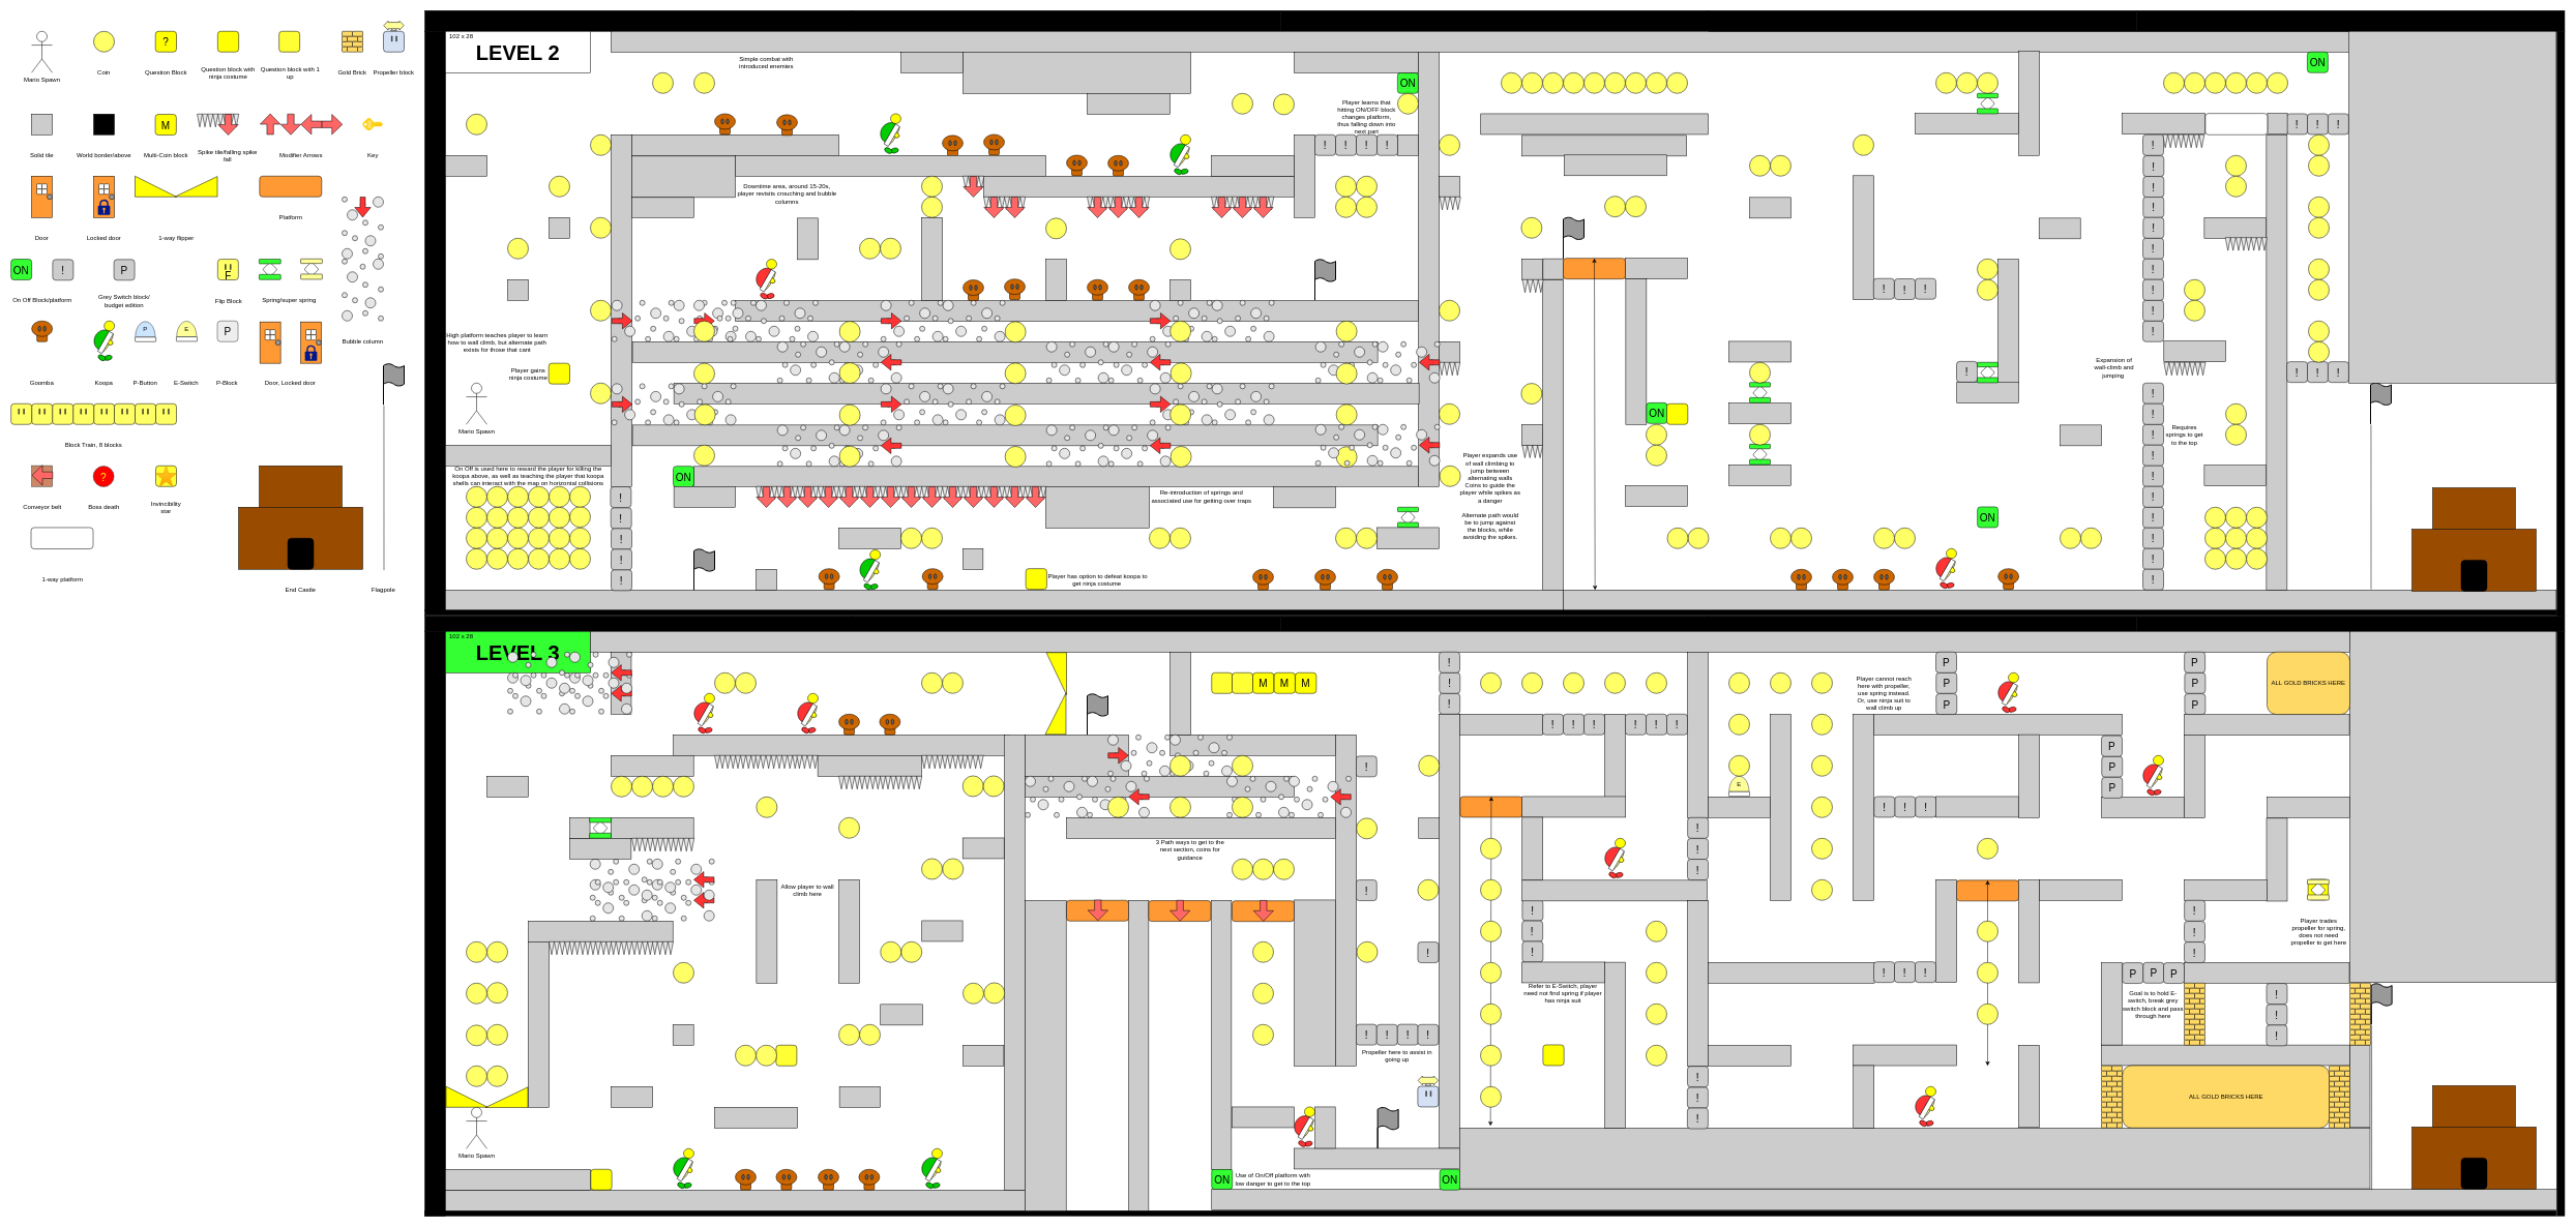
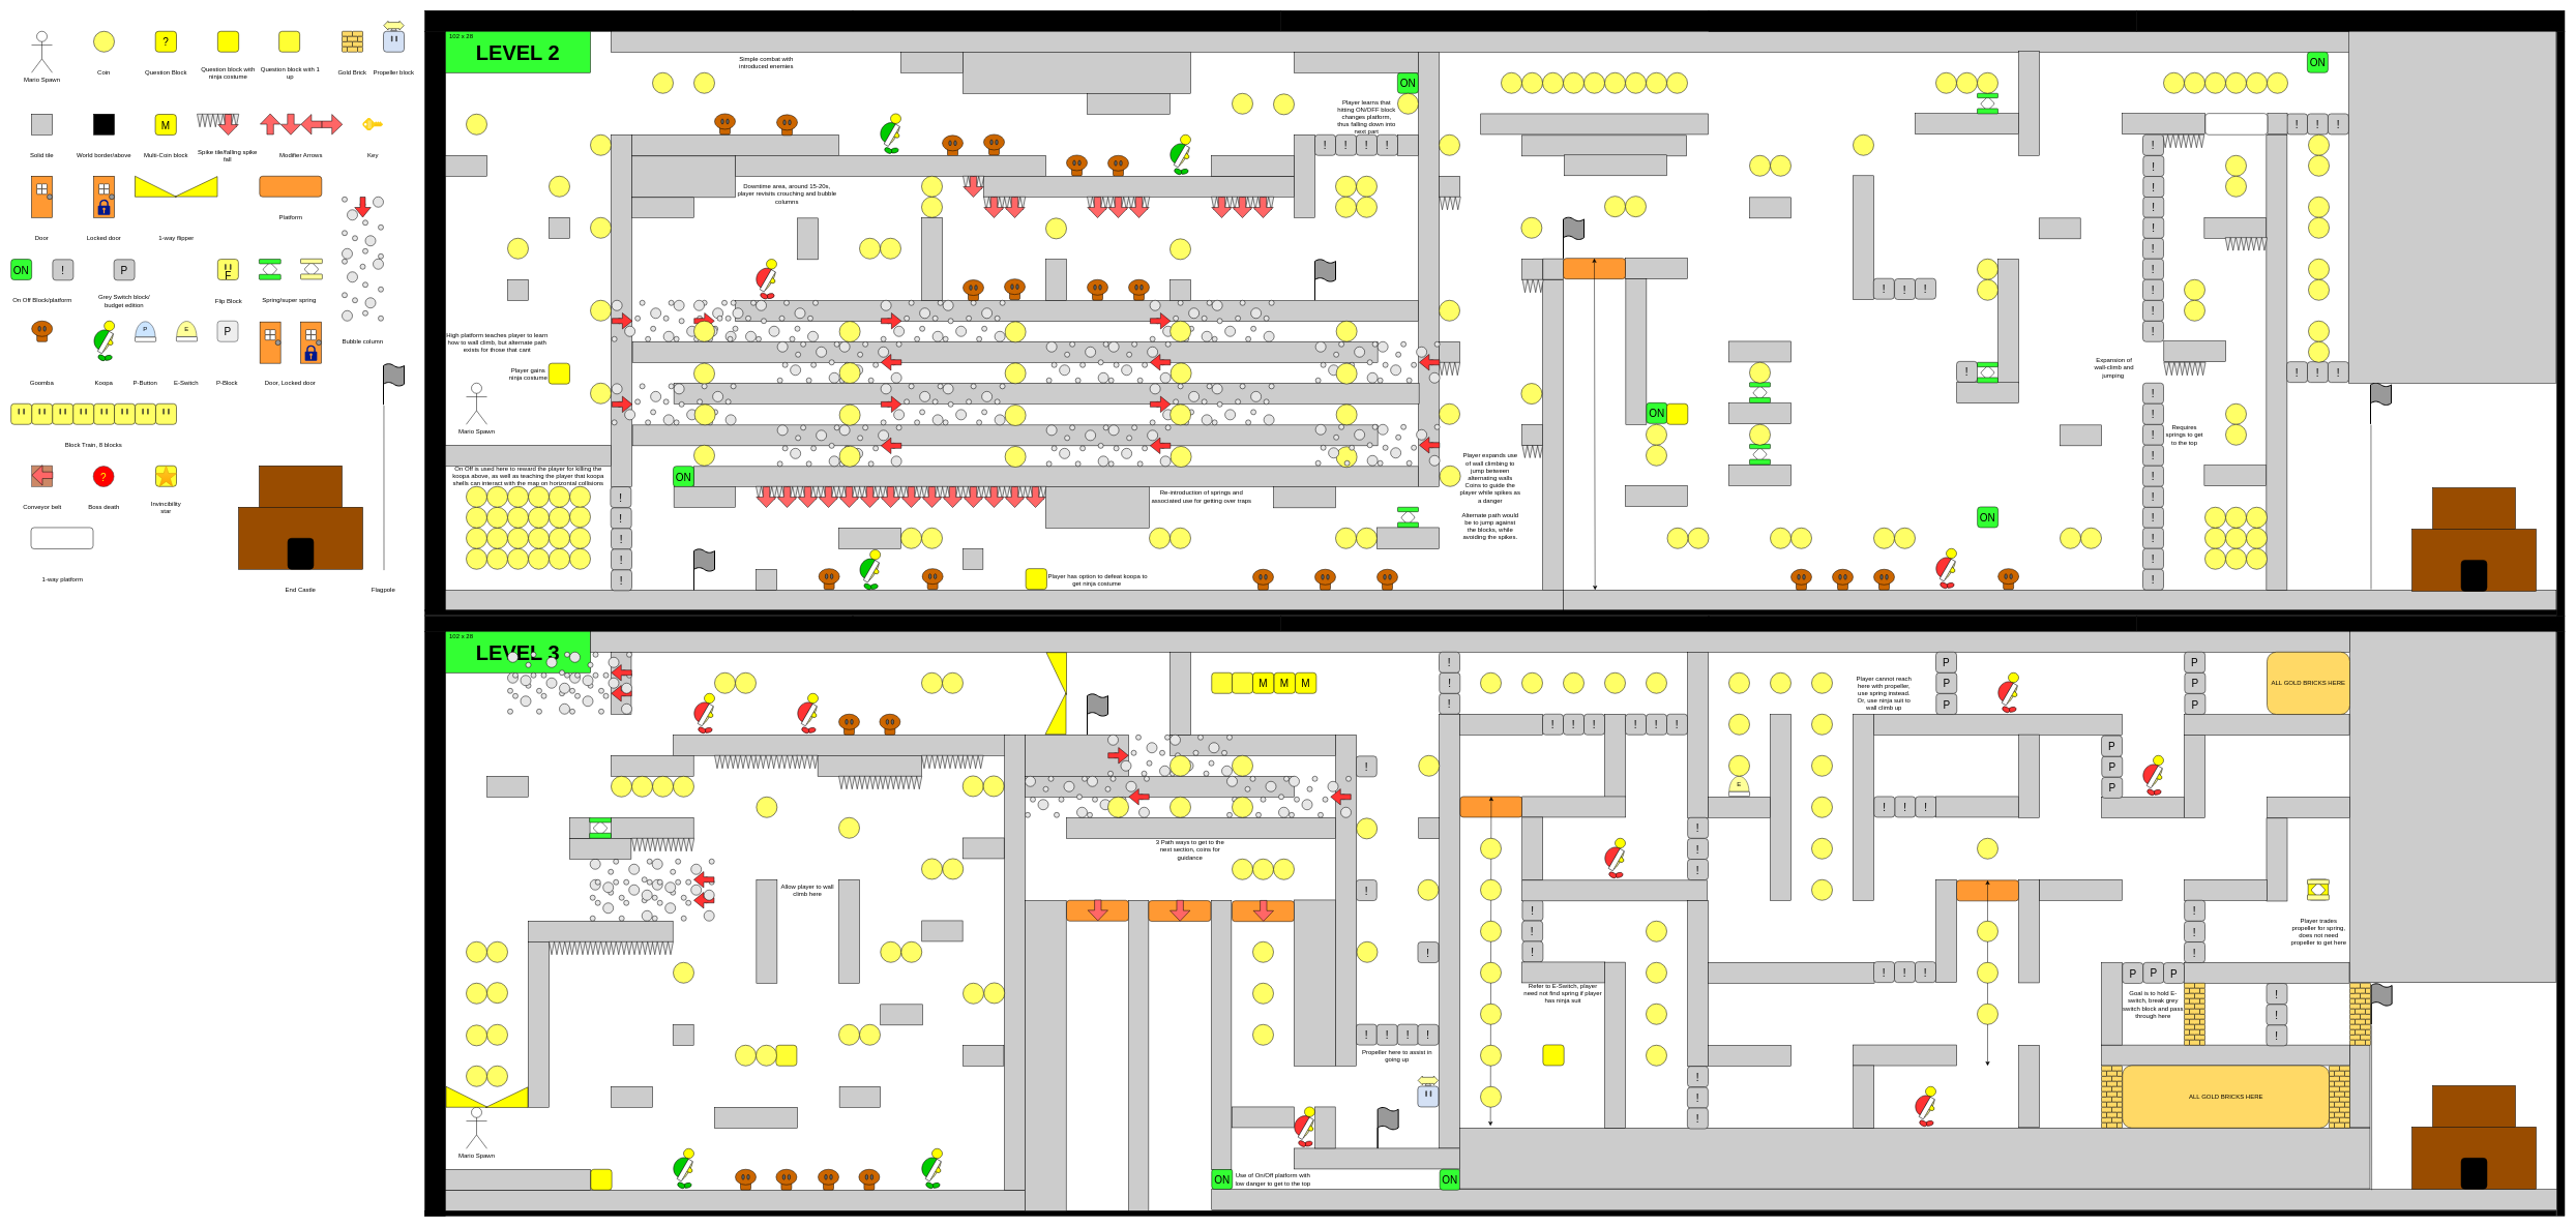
- <mxCell id="929" value="LEVEL 2" style="rounded=0;whiteSpace=wrap;html=1;fontSize=40;fillColor=#ffffff;fontStyle=1;" parent="1" vertex="1"><mxGeometry x="860" y="60" width="280" height="80" as="geometry" /></mxCell>
+ <mxCell id="929" value="LEVEL 2" style="rounded=0;whiteSpace=wrap;html=1;fontSize=40;fillColor=#33FF33;fontStyle=1" parent="1" vertex="1"><mxGeometry x="860" y="60" width="280" height="80" as="geometry" /></mxCell>
